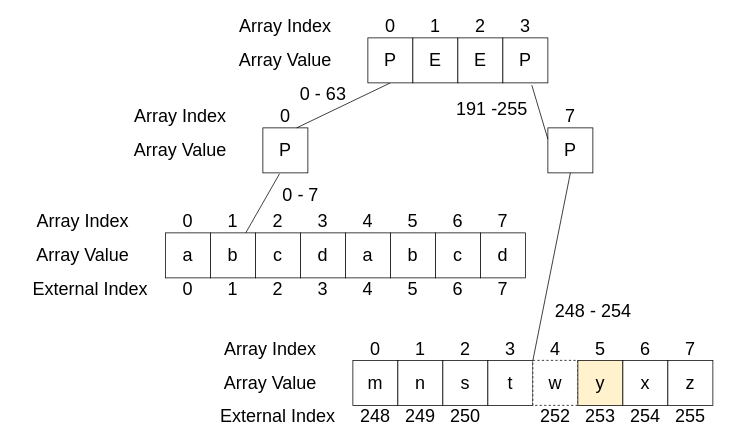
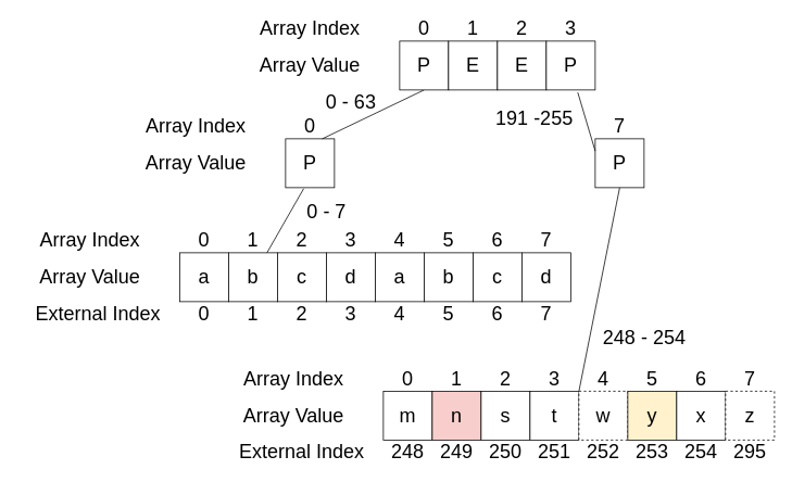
- <mxCell id="54" value="n" style="rounded=0;whiteSpace=wrap;html=1;fontSize=24;" parent="1" vertex="1"><mxGeometry x="530" y="480" width="60" height="60" as="geometry" /></mxCell>
+ <mxCell id="54" value="n" style="rounded=0;whiteSpace=wrap;html=1;fontSize=24;fillColor=#f8cecc;" parent="1" vertex="1"><mxGeometry x="530" y="480" width="60" height="60" as="geometry" /></mxCell>
- <mxCell id="68" value="z" style="rounded=0;whiteSpace=wrap;html=1;fontSize=24;" parent="1" vertex="1"><mxGeometry x="890" y="480" width="60" height="60" as="geometry" /></mxCell>
+ <mxCell id="68" value="z" style="rounded=0;whiteSpace=wrap;html=1;fontSize=24;dashed=1;" parent="1" vertex="1"><mxGeometry x="890" y="480" width="60" height="60" as="geometry" /></mxCell>
+ <mxCell id="64" value="251" style="text;html=1;strokeColor=none;fillColor=none;align=center;verticalAlign=middle;whiteSpace=wrap;rounded=0;fontSize=24;" parent="1" vertex="1"><mxGeometry x="650" y="540" width="60" height="30" as="geometry" /></mxCell>
- <mxCell id="76" value="255" style="text;html=1;strokeColor=none;fillColor=none;align=center;verticalAlign=middle;whiteSpace=wrap;rounded=0;fontSize=24;" parent="1" vertex="1"><mxGeometry x="890" y="540" width="60" height="30" as="geometry" /></mxCell>
+ <mxCell id="76" value="295" style="text;html=1;strokeColor=none;fillColor=none;align=center;verticalAlign=middle;whiteSpace=wrap;rounded=0;fontSize=24;" parent="1" vertex="1"><mxGeometry x="890" y="540" width="60" height="30" as="geometry" /></mxCell>
